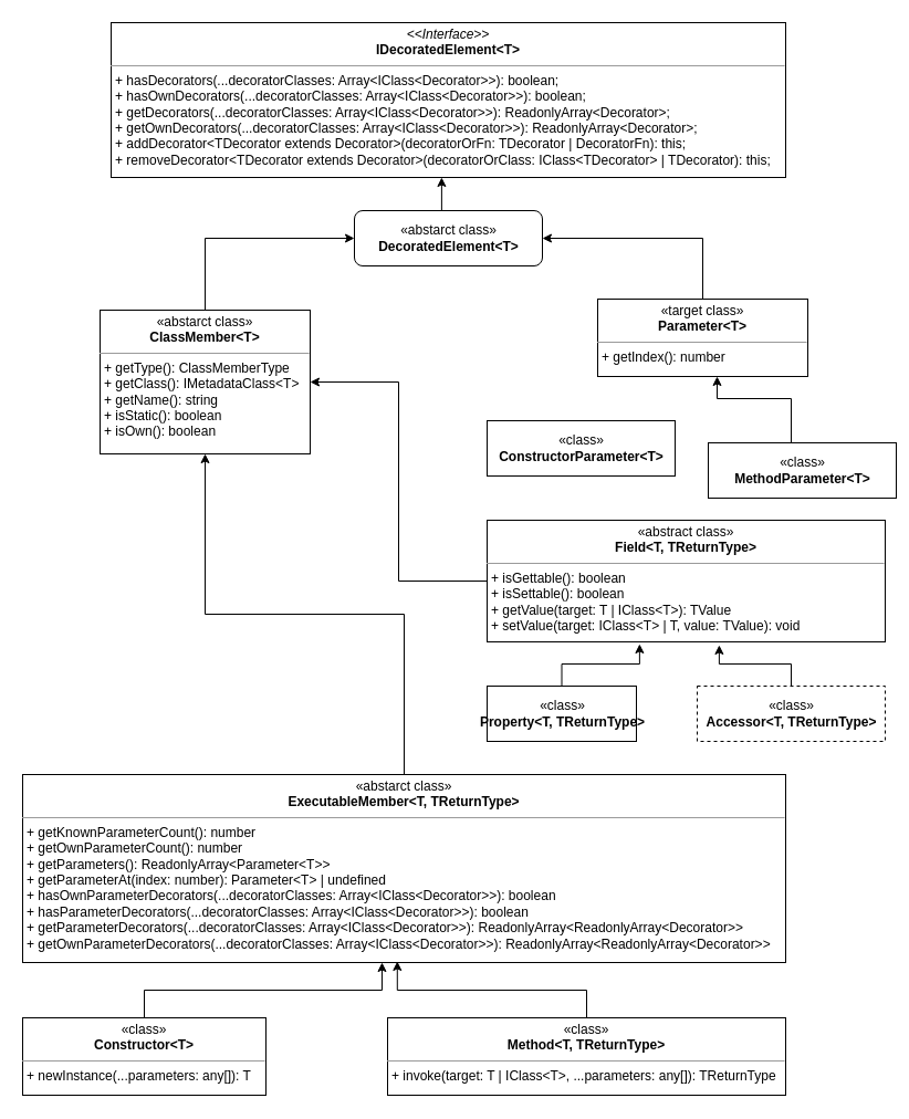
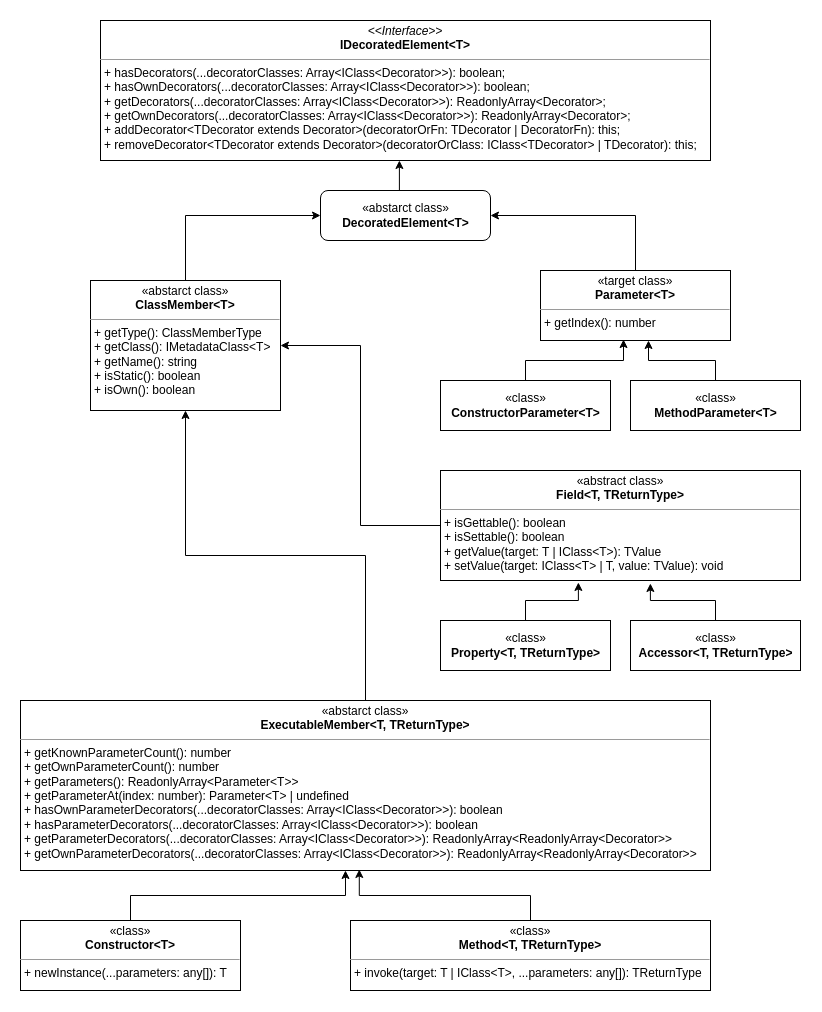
+ <mxCell id="21" style="edgeStyle=orthogonalEdgeStyle;rounded=0;orthogonalLoop=1;jettySize=auto;html=1;exitX=0.5;exitY=0;exitDx=0;exitDy=0;entryX=0.437;entryY=0.986;entryDx=0;entryDy=0;entryPerimeter=0;" edge="1" parent="1" source="22" target="8"><mxGeometry relative="1" as="geometry" /></mxCell>
- <mxCell id="24" value="«class»&lt;br&gt;&lt;b&gt;MethodParameter&amp;lt;T&amp;gt;&lt;/b&gt;" style="html=1;strokeColor=#000000;fillColor=#ffffff;align=center;" vertex="1" parent="1"><mxGeometry x="640" y="400" width="170" height="50" as="geometry" /></mxCell>
+ <mxCell id="24" value="«class»&lt;br&gt;&lt;b&gt;MethodParameter&amp;lt;T&amp;gt;&lt;/b&gt;" style="html=1;strokeColor=#000000;fillColor=#ffffff;align=center;" vertex="1" parent="1"><mxGeometry x="630" y="380" width="170" height="50" as="geometry" /></mxCell>
- <mxCell id="20" value="«class»&lt;br&gt;&lt;b&gt;Property&amp;lt;T, TReturnType&amp;gt;&lt;/b&gt;" style="html=1;strokeColor=#000000;fillColor=#ffffff;align=center;" vertex="1" parent="1"><mxGeometry x="440" y="620" width="135" height="50" as="geometry" /></mxCell>
+ <mxCell id="20" value="«class»&lt;br&gt;&lt;b&gt;Property&amp;lt;T, TReturnType&amp;gt;&lt;/b&gt;" style="html=1;strokeColor=#000000;fillColor=#ffffff;align=center;" vertex="1" parent="1"><mxGeometry x="440" y="620" width="170" height="50" as="geometry" /></mxCell>
- <mxCell id="18" value="«class»&lt;br&gt;&lt;b&gt;Accessor&lt;/b&gt;&lt;b&gt;&amp;lt;T, TReturnType&amp;gt;&lt;/b&gt;" style="html=1;strokeColor=#000000;fillColor=#ffffff;align=center;dashed=1;" vertex="1" parent="1"><mxGeometry x="630" y="620" width="170" height="50" as="geometry" /></mxCell>
+ <mxCell id="18" value="«class»&lt;br&gt;&lt;b&gt;Accessor&lt;/b&gt;&lt;b&gt;&amp;lt;T, TReturnType&amp;gt;&lt;/b&gt;" style="html=1;strokeColor=#000000;fillColor=#ffffff;align=center;" vertex="1" parent="1"><mxGeometry x="630" y="620" width="170" height="50" as="geometry" /></mxCell>
